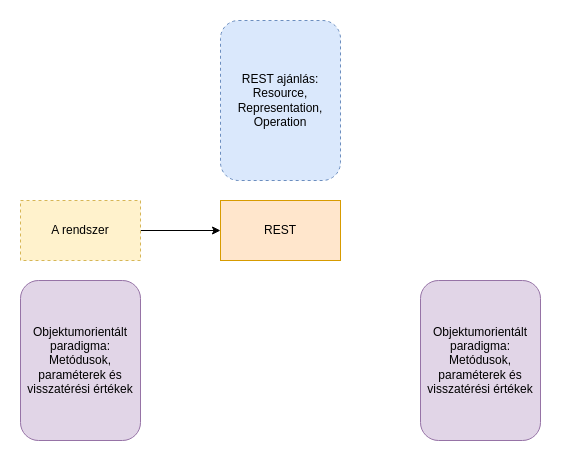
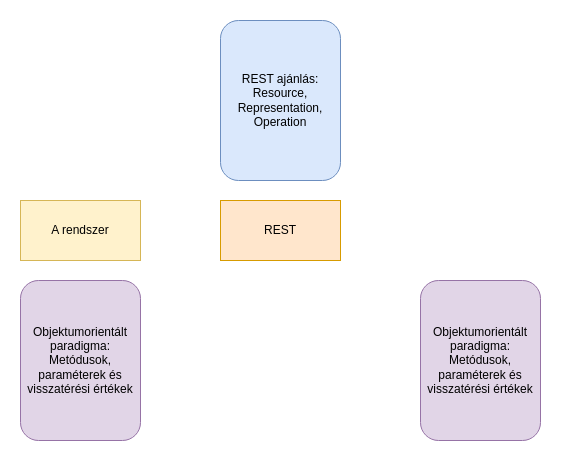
- <mxCell id="7" value="REST ajánlás:&lt;br&gt;Resource, Representation, Operation" style="rounded=1;whiteSpace=wrap;html=1;fillColor=#dae8fc;strokeColor=#6c8ebf;dashed=1;" parent="1" vertex="1"><mxGeometry x="220" y="20" width="120" height="160" as="geometry" /></mxCell>
+ <mxCell id="7" value="REST ajánlás:&lt;br&gt;Resource, Representation, Operation" style="rounded=1;whiteSpace=wrap;html=1;fillColor=#dae8fc;strokeColor=#6c8ebf;" parent="1" vertex="1"><mxGeometry x="220" y="20" width="120" height="160" as="geometry" /></mxCell>
- <mxCell id="4" value="A rendszer" style="rounded=0;whiteSpace=wrap;html=1;verticalAlign=middle;fillColor=#fff2cc;strokeColor=#d6b656;dashed=1;" parent="1" vertex="1"><mxGeometry x="20" y="200" width="120" height="60" as="geometry" /></mxCell>
+ <mxCell id="4" value="A rendszer" style="rounded=0;whiteSpace=wrap;html=1;verticalAlign=middle;fillColor=#fff2cc;strokeColor=#d6b656;" parent="1" vertex="1"><mxGeometry x="20" y="200" width="120" height="60" as="geometry" /></mxCell>
- <mxCell id="3" style="edgeStyle=orthogonalEdgeStyle;rounded=0;orthogonalLoop=1;jettySize=auto;html=1;exitX=1;exitY=0.5;exitDx=0;exitDy=0;entryX=0;entryY=0.5;entryDx=0;entryDy=0;" parent="1" source="4" target="2" edge="1"><mxGeometry relative="1" as="geometry" /></mxCell>
